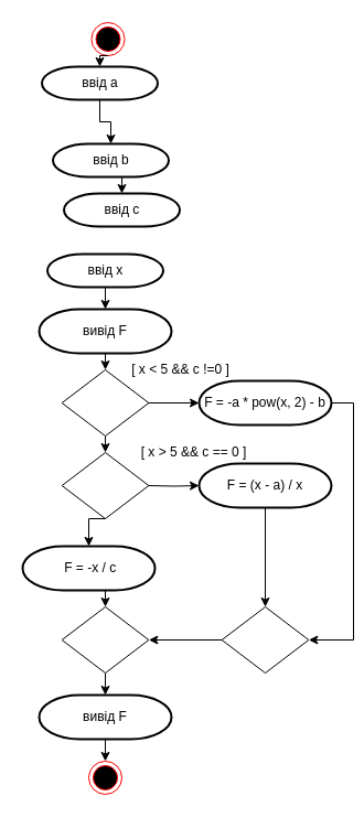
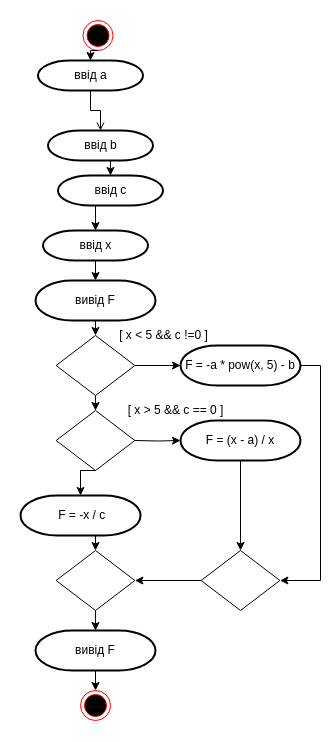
- <mxCell id="18" style="edgeStyle=orthogonalEdgeStyle;rounded=0;orthogonalLoop=1;jettySize=auto;html=1;exitX=0.5;exitY=1;exitDx=0;exitDy=0;exitPerimeter=0;entryX=0.5;entryY=0;entryDx=0;entryDy=0;entryPerimeter=0;" edge="1" parent="1" source="16" target="14"><mxGeometry relative="1" as="geometry" /></mxCell>
+ <mxCell id="18" style="edgeStyle=orthogonalEdgeStyle;rounded=0;orthogonalLoop=1;jettySize=auto;html=1;exitX=0.5;exitY=1;exitDx=0;exitDy=0;exitPerimeter=0;entryX=0.5;entryY=0;entryDx=0;entryDy=0;entryPerimeter=0;endArrow=open;" edge="1" parent="1" source="16" target="14"><mxGeometry relative="1" as="geometry" /></mxCell>
+ <mxCell id="20" style="edgeStyle=orthogonalEdgeStyle;rounded=0;orthogonalLoop=1;jettySize=auto;html=1;exitX=0.5;exitY=1;exitDx=0;exitDy=0;exitPerimeter=0;entryX=0.5;entryY=0;entryDx=0;entryDy=0;entryPerimeter=0;" edge="1" parent="1" source="15" target="13"><mxGeometry relative="1" as="geometry" /></mxCell>
- <mxCell id="27" value="F = -a * pow(x, 2) - b" style="strokeWidth=2;html=1;shape=mxgraph.flowchart.terminator;whiteSpace=wrap;" vertex="1" parent="1"><mxGeometry x="180.01" y="345" width="120" height="40" as="geometry" /></mxCell>
+ <mxCell id="27" value="F = -a * pow(x, 5) - b" style="strokeWidth=2;html=1;shape=mxgraph.flowchart.terminator;whiteSpace=wrap;" vertex="1" parent="1"><mxGeometry x="180.01" y="345" width="120" height="40" as="geometry" /></mxCell>
